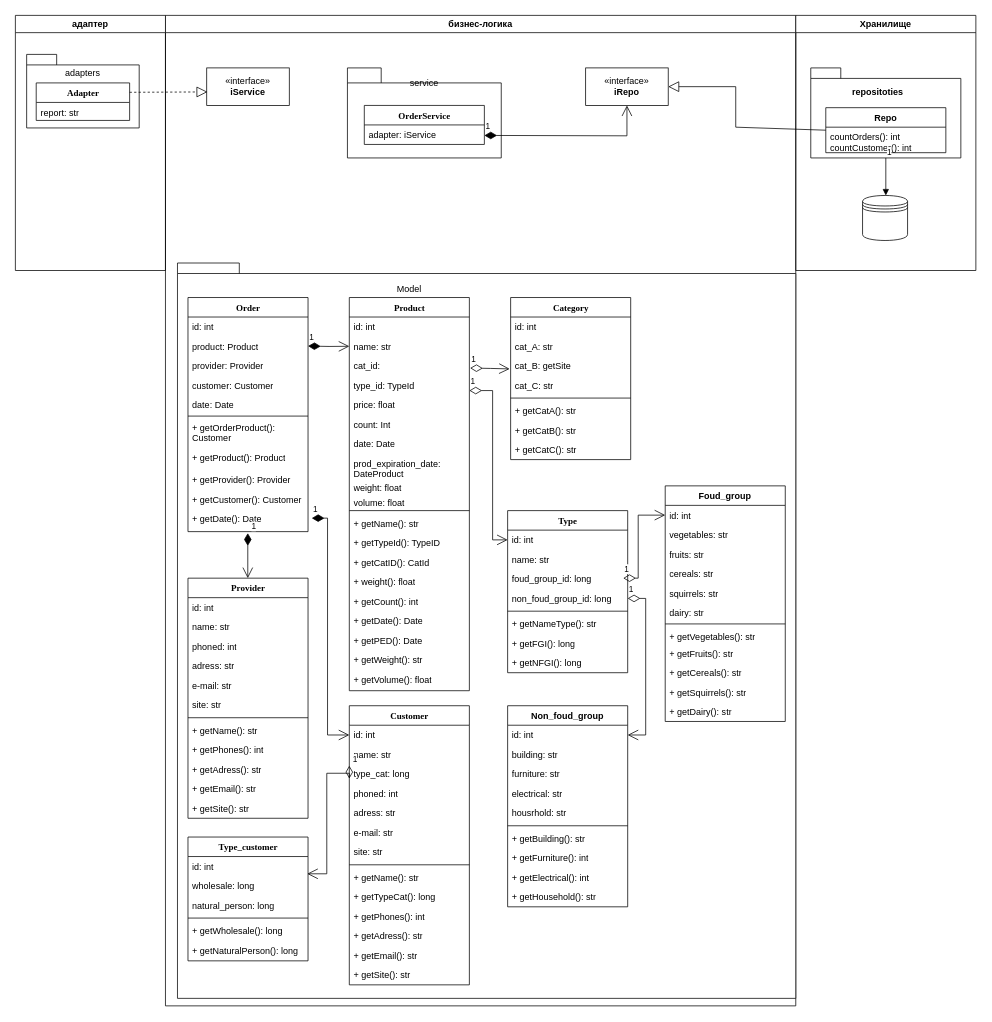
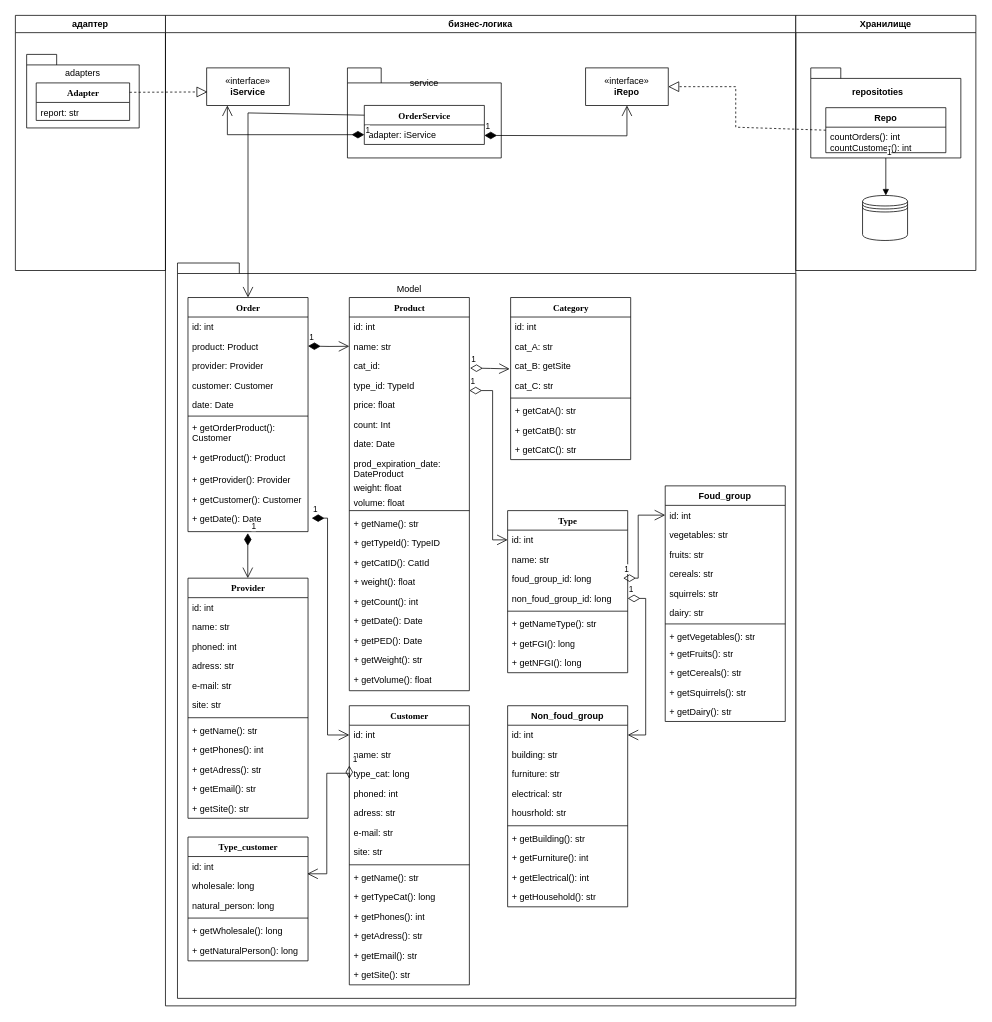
+ <mxCell id="47" value="" style="endArrow=open;endFill=1;endSize=12;html=1;rounded=0;entryX=0.5;entryY=0;entryDx=0;entryDy=0;exitX=0;exitY=0.25;exitDx=0;exitDy=0;" parent="2" source="7" target="13" edge="1"><mxGeometry width="160" relative="1" as="geometry"><mxPoint x="240" y="130" as="sourcePoint" /><mxPoint x="240" y="230" as="targetPoint" /><Array as="points"><mxPoint x="110" y="130" /></Array></mxGeometry></mxCell>
- <mxCell id="148" value="" style="endArrow=block;dashed=0;endFill=0;endSize=12;html=1;rounded=0;entryX=1;entryY=0.5;entryDx=0;entryDy=0;exitX=0;exitY=0.5;exitDx=0;exitDy=0;" parent="1" source="137" target="5" edge="1"><mxGeometry width="160" relative="1" as="geometry"><mxPoint x="1120" y="330" as="sourcePoint" /><mxPoint x="1280" y="330" as="targetPoint" /><Array as="points"><mxPoint x="980" y="169" /><mxPoint x="980" y="115" /></Array></mxGeometry></mxCell>
+ <mxCell id="148" value="" style="endArrow=block;dashed=1;endFill=0;endSize=12;html=1;rounded=0;entryX=1;entryY=0.5;entryDx=0;entryDy=0;exitX=0;exitY=0.5;exitDx=0;exitDy=0;" parent="1" source="137" target="5" edge="1"><mxGeometry width="160" relative="1" as="geometry"><mxPoint x="1120" y="330" as="sourcePoint" /><mxPoint x="1280" y="330" as="targetPoint" /><Array as="points"><mxPoint x="980" y="169" /><mxPoint x="980" y="115" /></Array></mxGeometry></mxCell>
+ <mxCell id="132" value="1" style="endArrow=open;html=1;endSize=12;startArrow=diamondThin;startSize=14;startFill=1;edgeStyle=orthogonalEdgeStyle;align=left;verticalAlign=bottom;rounded=0;exitX=0;exitY=0.5;exitDx=0;exitDy=0;entryX=0.25;entryY=1;entryDx=0;entryDy=0;" parent="2" source="8" target="4" edge="1"><mxGeometry x="-1" y="3" relative="1" as="geometry"><mxPoint x="300" y="260" as="sourcePoint" /><mxPoint x="460" y="260" as="targetPoint" /></mxGeometry></mxCell>
